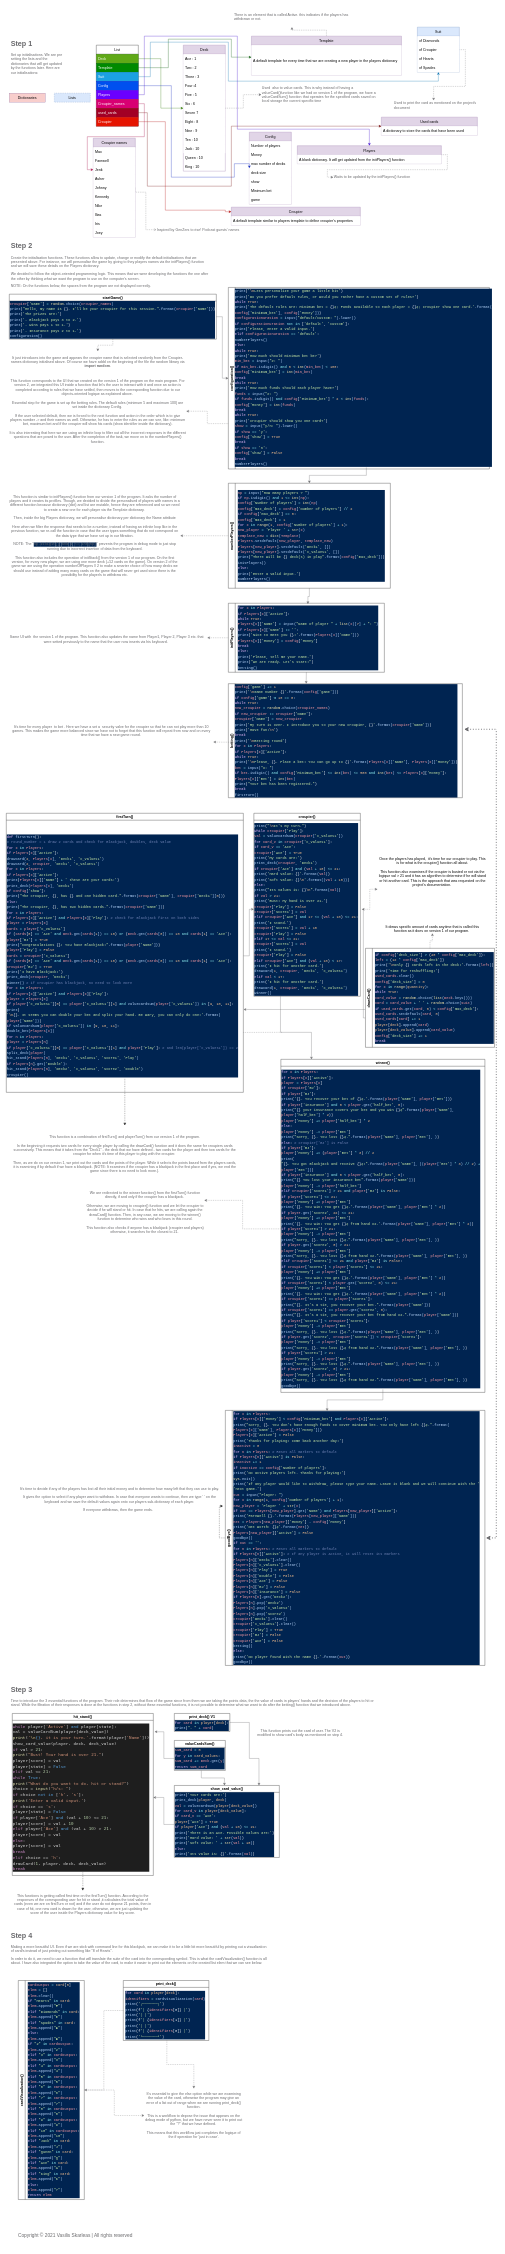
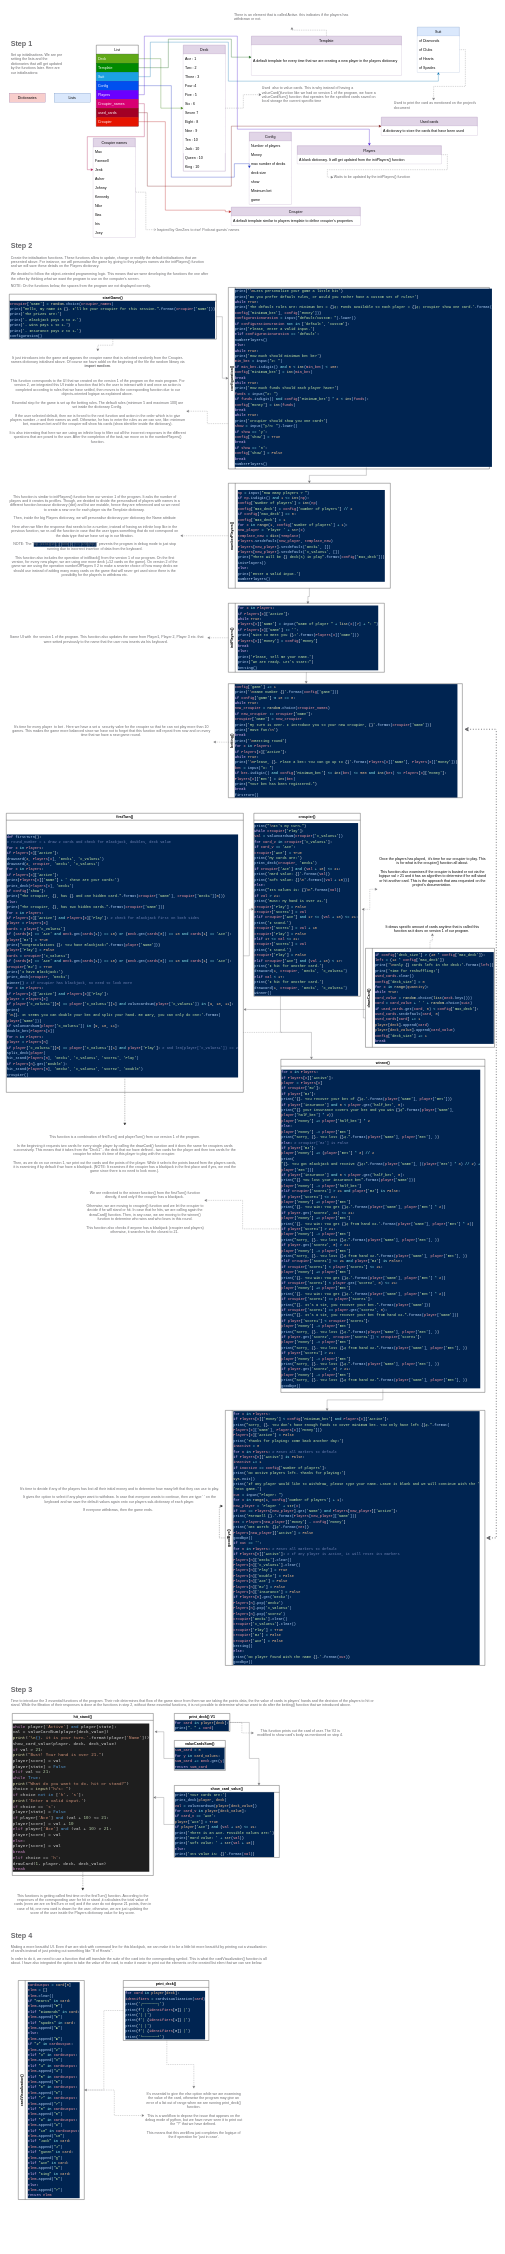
- <mxCell id="34" value="of Croupier" style="text;strokeColor=none;fillColor=default;align=left;verticalAlign=middle;spacingLeft=4;spacingRight=4;overflow=hidden;points=[[0,0.5],[1,0.5]];portConstraint=eastwest;rotatable=0;" parent="32" vertex="1"><mxGeometry y="60" width="140" height="30" as="geometry" /></mxCell>
+ <mxCell id="34" value="of Clubs" style="text;strokeColor=none;fillColor=default;align=left;verticalAlign=middle;spacingLeft=4;spacingRight=4;overflow=hidden;points=[[0,0.5],[1,0.5]];portConstraint=eastwest;rotatable=0;" parent="32" vertex="1"><mxGeometry y="60" width="140" height="30" as="geometry" /></mxCell>
- <mxCell id="72" value="Lists" style="rounded=0;whiteSpace=wrap;html=1;fillColor=#dae8fc;strokeColor=#6c8ebf;dashed=1;" parent="1" vertex="1"><mxGeometry x="180" y="310" width="120" height="30" as="geometry" /></mxCell>
+ <mxCell id="72" value="Lists" style="rounded=0;whiteSpace=wrap;html=1;fillColor=#dae8fc;strokeColor=#6c8ebf;" parent="1" vertex="1"><mxGeometry x="180" y="310" width="120" height="30" as="geometry" /></mxCell>
+ <mxCell id="140" style="edgeStyle=orthogonalEdgeStyle;rounded=0;orthogonalLoop=1;jettySize=auto;html=1;entryX=0;entryY=0.5;entryDx=0;entryDy=0;dashed=1;strokeColor=#68686B;" parent="1" source="141" target="147" edge="1"><mxGeometry relative="1" as="geometry" /></mxCell>
- <mxCell id="146" style="edgeStyle=orthogonalEdgeStyle;rounded=0;orthogonalLoop=1;jettySize=auto;html=1;entryX=0.477;entryY=0;entryDx=0;entryDy=0;entryPerimeter=0;strokeColor=#68686B;" parent="1" source="136" target="137" edge="1"><mxGeometry relative="1" as="geometry" /></mxCell>
- <mxCell id="157" value="&lt;font style=&quot;font-size: 16px&quot;&gt;Copyright&amp;nbsp;&lt;span style=&quot;font-family: sans-serif&quot;&gt;© 2021 Vasilis Skarleas | All rights reserved&lt;/span&gt;&lt;/font&gt;" style="text;html=1;strokeColor=none;fillColor=none;align=center;verticalAlign=middle;whiteSpace=wrap;rounded=0;fontColor=#68686B;" vertex="1" parent="1"><mxGeometry x="30" y="7410" width="440" height="80" as="geometry" /></mxCell>
